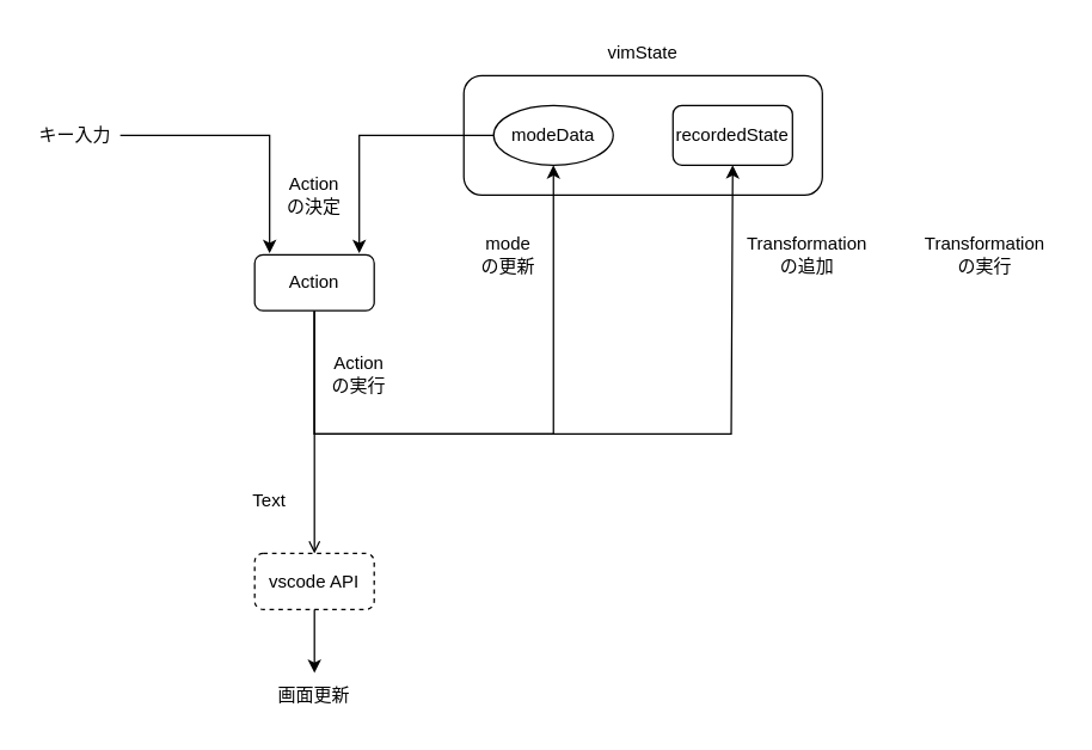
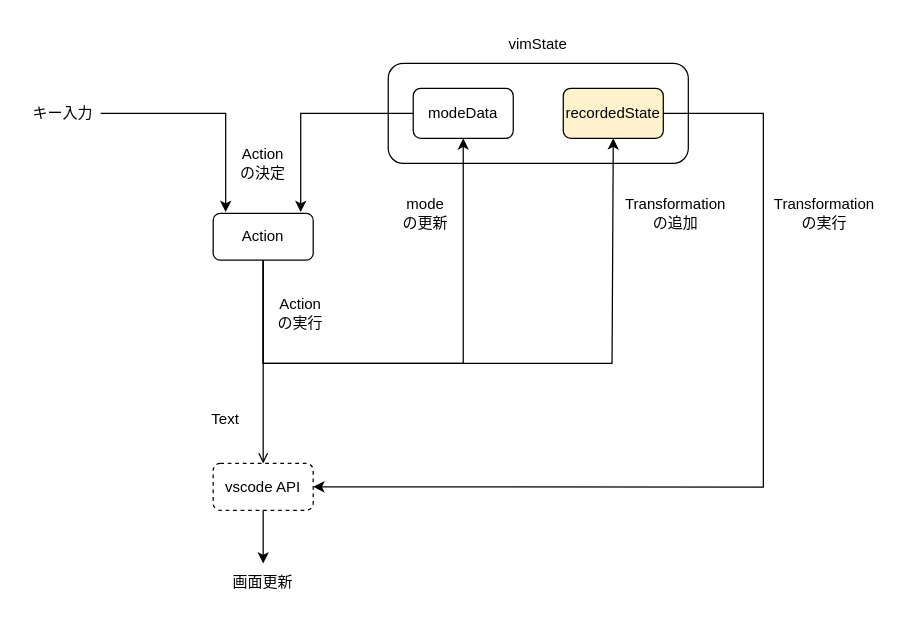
- <mxCell id="9" value="modeData" style="ellipse;whiteSpace=wrap;html=1;" vertex="1" parent="1"><mxGeometry x="330" y="70" width="80" height="40" as="geometry" /></mxCell>
+ <mxCell id="9" value="modeData" style="rounded=1;whiteSpace=wrap;html=1;" vertex="1" parent="1"><mxGeometry x="330" y="70" width="80" height="40" as="geometry" /></mxCell>
- <mxCell id="14" value="recordedState" style="rounded=1;whiteSpace=wrap;html=1;" vertex="1" parent="1"><mxGeometry x="450" y="70" width="80" height="40" as="geometry" /></mxCell>
+ <mxCell id="14" value="recordedState" style="rounded=1;whiteSpace=wrap;html=1;fillColor=#fff2cc;" vertex="1" parent="1"><mxGeometry x="450" y="70" width="80" height="40" as="geometry" /></mxCell>
+ <mxCell id="13" style="edgeStyle=none;html=1;entryX=1;entryY=0.5;entryDx=0;entryDy=0;rounded=0;curved=0;" edge="1" parent="1" source="14" target="17"><mxGeometry relative="1" as="geometry"><Array as="points"><mxPoint x="610" y="90" /><mxPoint x="610" y="389" /></Array></mxGeometry></mxCell>
